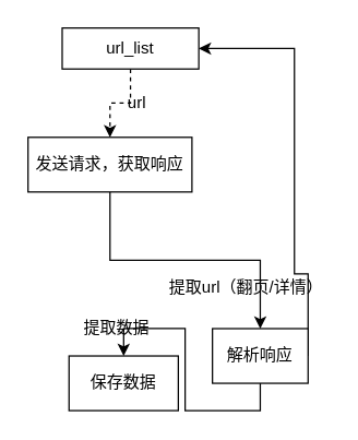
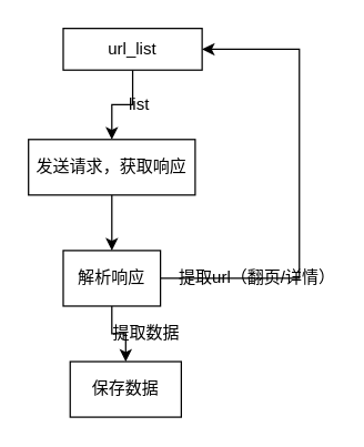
- <mxCell id="2" style="edgeStyle=orthogonalEdgeStyle;rounded=0;orthogonalLoop=1;jettySize=auto;html=1;exitX=0.5;exitY=1;exitDx=0;exitDy=0;entryX=0.5;entryY=0;entryDx=0;entryDy=0;dashed=1;" parent="1" source="3" target="5" edge="1"><mxGeometry relative="1" as="geometry" /></mxCell>
+ <mxCell id="2" style="edgeStyle=orthogonalEdgeStyle;rounded=0;orthogonalLoop=1;jettySize=auto;html=1;exitX=0.5;exitY=1;exitDx=0;exitDy=0;entryX=0.5;entryY=0;entryDx=0;entryDy=0;" parent="1" source="3" target="5" edge="1"><mxGeometry relative="1" as="geometry" /></mxCell>
- <mxCell id="9" value="url&lt;br&gt;" style="text;html=1;strokeColor=none;fillColor=none;align=center;verticalAlign=middle;whiteSpace=wrap;rounded=0;" parent="1" vertex="1"><mxGeometry x="80" y="65" width="40" height="20" as="geometry" /></mxCell>
+ <mxCell id="9" value="list&lt;br&gt;" style="text;html=1;strokeColor=none;fillColor=none;align=center;verticalAlign=middle;whiteSpace=wrap;rounded=0;" parent="1" vertex="1"><mxGeometry x="80" y="65" width="40" height="20" as="geometry" /></mxCell>
- <mxCell id="11" value="提取url（翻页/详情）" style="text;html=1;strokeColor=none;fillColor=none;align=center;verticalAlign=middle;whiteSpace=wrap;rounded=0;" parent="1" vertex="1"><mxGeometry x="120" y="200" width="120" height="20" as="geometry" /></mxCell>
+ <mxCell id="11" value="提取url（翻页/详情）" style="text;html=1;strokeColor=none;fillColor=none;align=center;verticalAlign=middle;whiteSpace=wrap;rounded=0;" parent="1" vertex="1"><mxGeometry x="125" y="190" width="120" height="20" as="geometry" /></mxCell>
- <mxCell id="12" value="提取数据" style="text;html=1;strokeColor=none;fillColor=none;align=center;verticalAlign=middle;whiteSpace=wrap;rounded=0;" parent="1" vertex="1"><mxGeometry x="60" y="230" width="50" height="20" as="geometry" /></mxCell>
+ <mxCell id="12" value="提取数据" style="text;html=1;strokeColor=none;fillColor=none;align=center;verticalAlign=middle;whiteSpace=wrap;rounded=0;" parent="1" vertex="1"><mxGeometry x="80" y="230" width="50" height="20" as="geometry" /></mxCell>
- <mxCell id="8" value="解析响应" style="rounded=0;whiteSpace=wrap;html=1;" parent="1" vertex="1"><mxGeometry x="155" y="240" width="70" height="40" as="geometry" /></mxCell>
+ <mxCell id="8" value="解析响应" style="rounded=0;whiteSpace=wrap;html=1;" parent="1" vertex="1"><mxGeometry x="45" y="180" width="70" height="40" as="geometry" /></mxCell>
